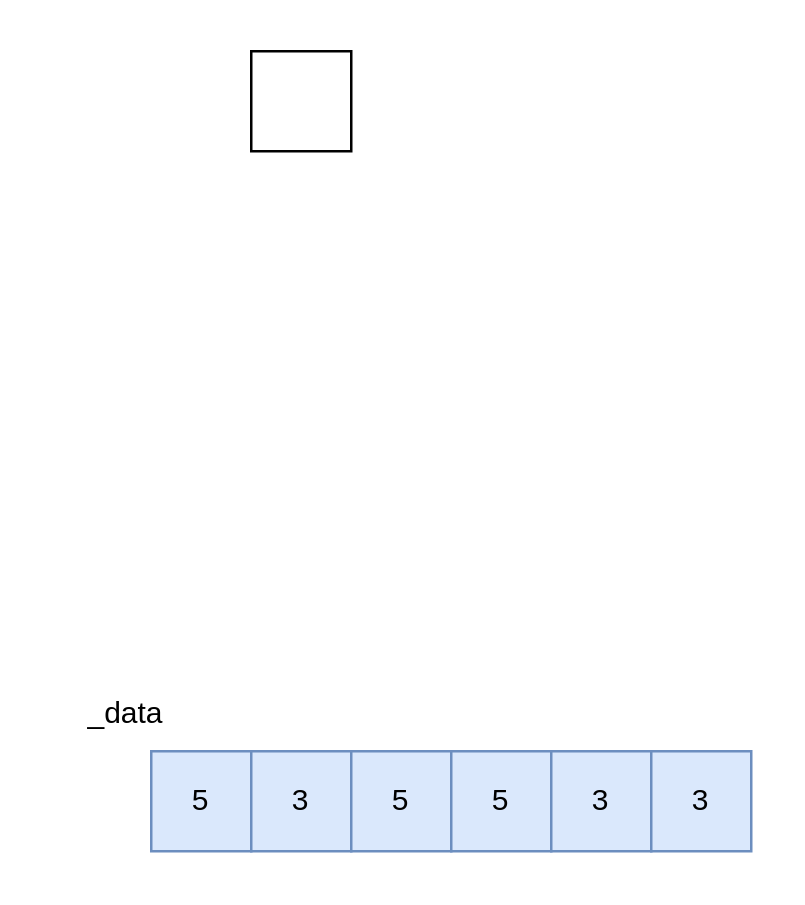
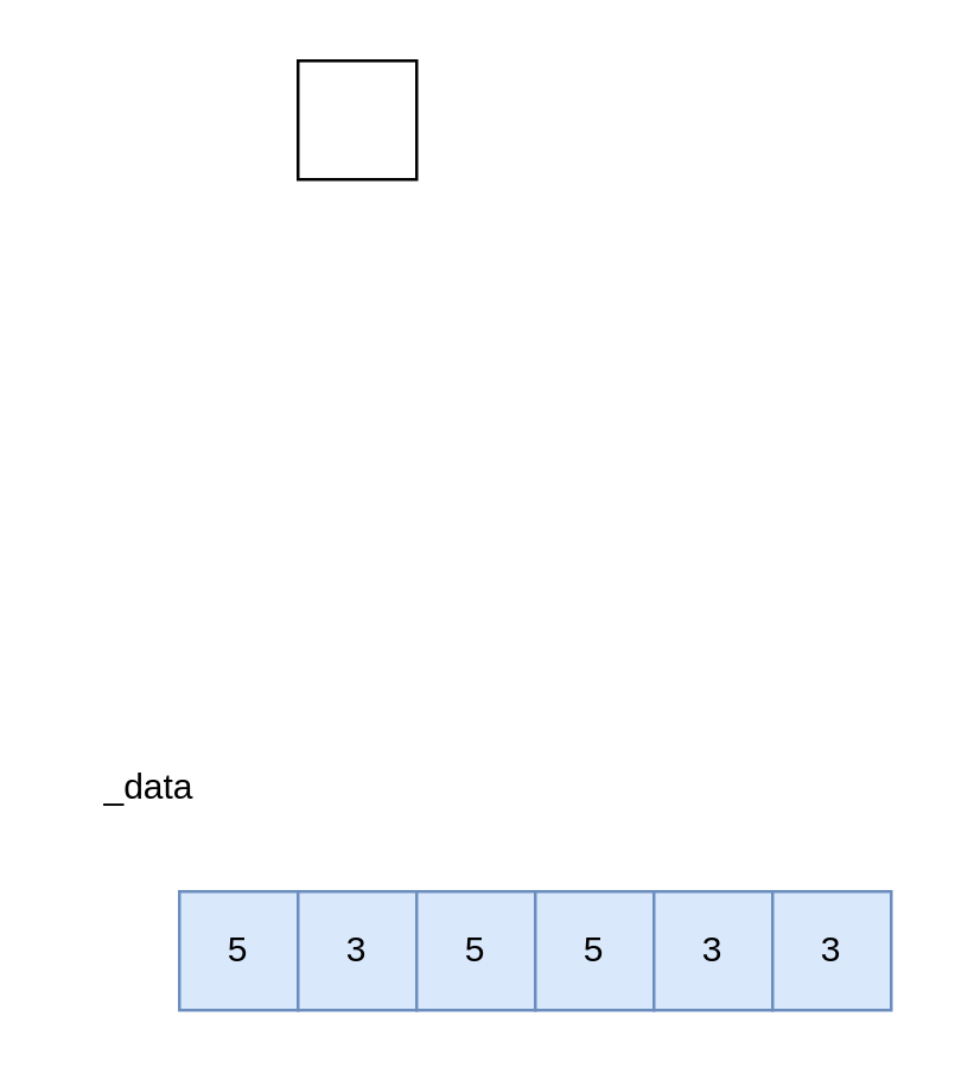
- <mxCell id="2" value="_data" style="text;html=1;strokeColor=none;fillColor=none;align=center;verticalAlign=middle;whiteSpace=wrap;rounded=0;" vertex="1" parent="1"><mxGeometry y="270" width="60" height="30" as="geometry" x="20" /></mxCell>
+ <mxCell id="2" value="_data" style="text;html=1;strokeColor=none;fillColor=none;align=center;verticalAlign=middle;whiteSpace=wrap;rounded=0;" vertex="1" parent="1"><mxGeometry x="20" y="250" width="60" height="30" as="geometry" /></mxCell>
